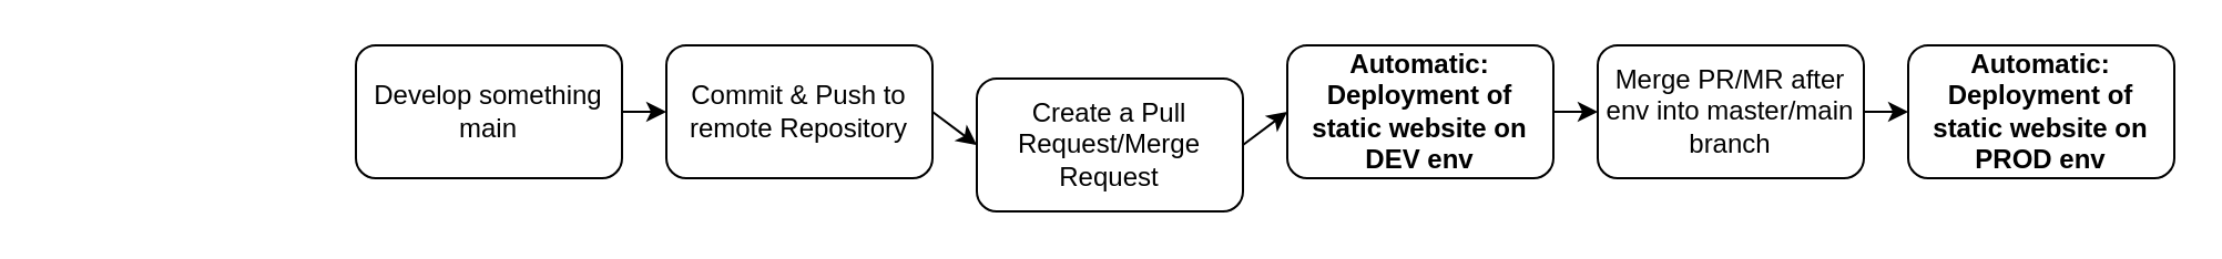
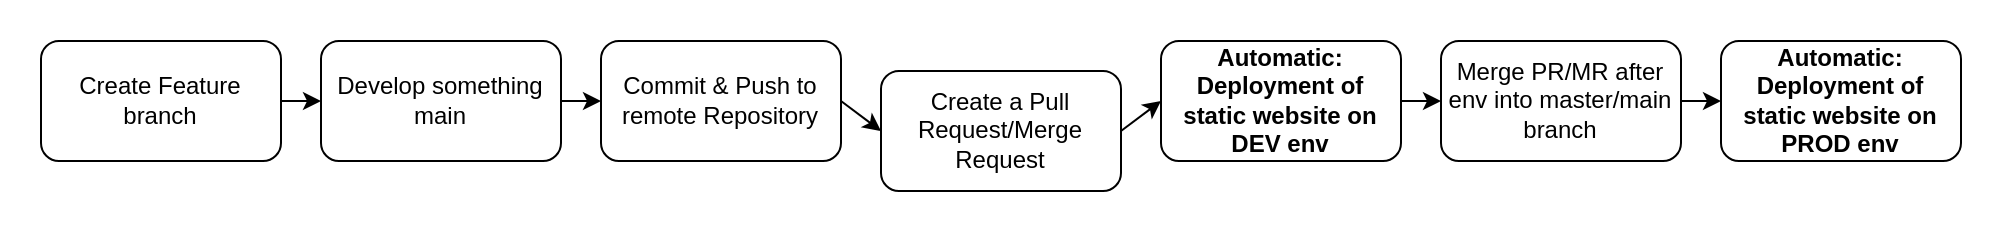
+ <mxCell id="3" value="Create Feature branch" style="rounded=1;whiteSpace=wrap;html=1;" vertex="1" parent="1"><mxGeometry x="20" y="20" width="120" height="60" as="geometry" /></mxCell>
+ <mxCell id="2" value="" style="endArrow=classic;html=1;exitX=1;exitY=0.5;exitDx=0;exitDy=0;entryX=0;entryY=0.5;entryDx=0;entryDy=0;" edge="1" parent="1" source="3" target="4"><mxGeometry width="50" height="50" relative="1" as="geometry"><mxPoint x="140" y="60" as="sourcePoint" /><mxPoint x="200" y="50" as="targetPoint" /></mxGeometry></mxCell>
